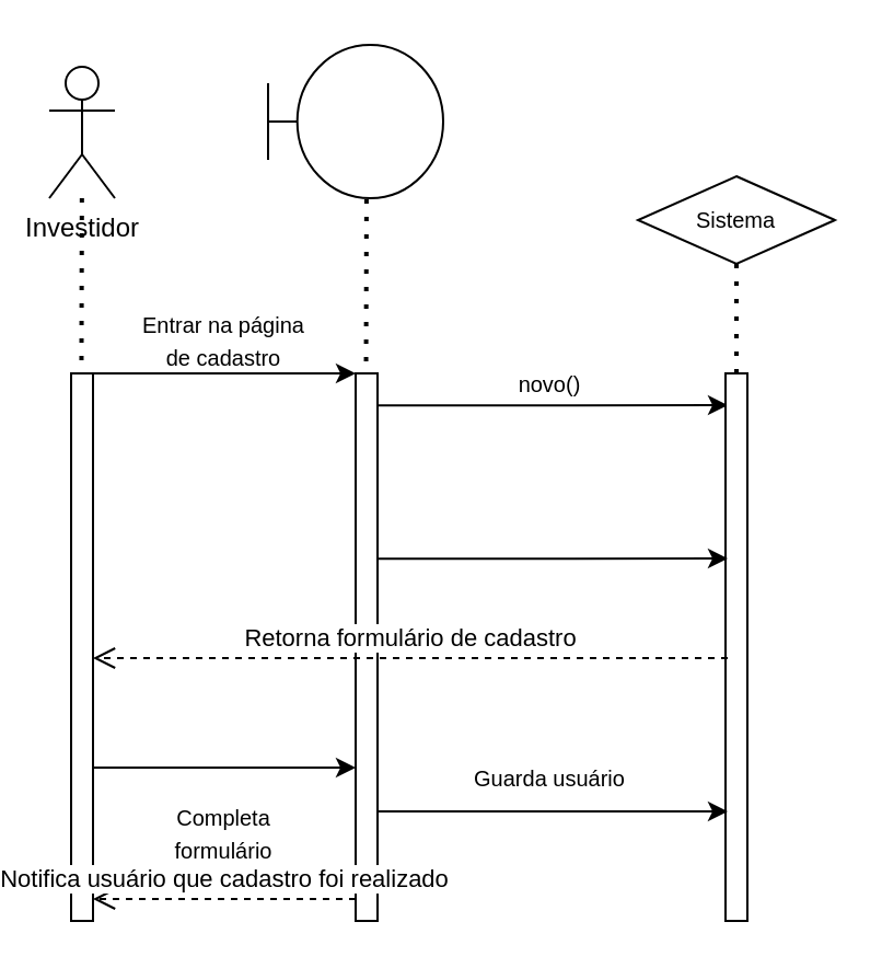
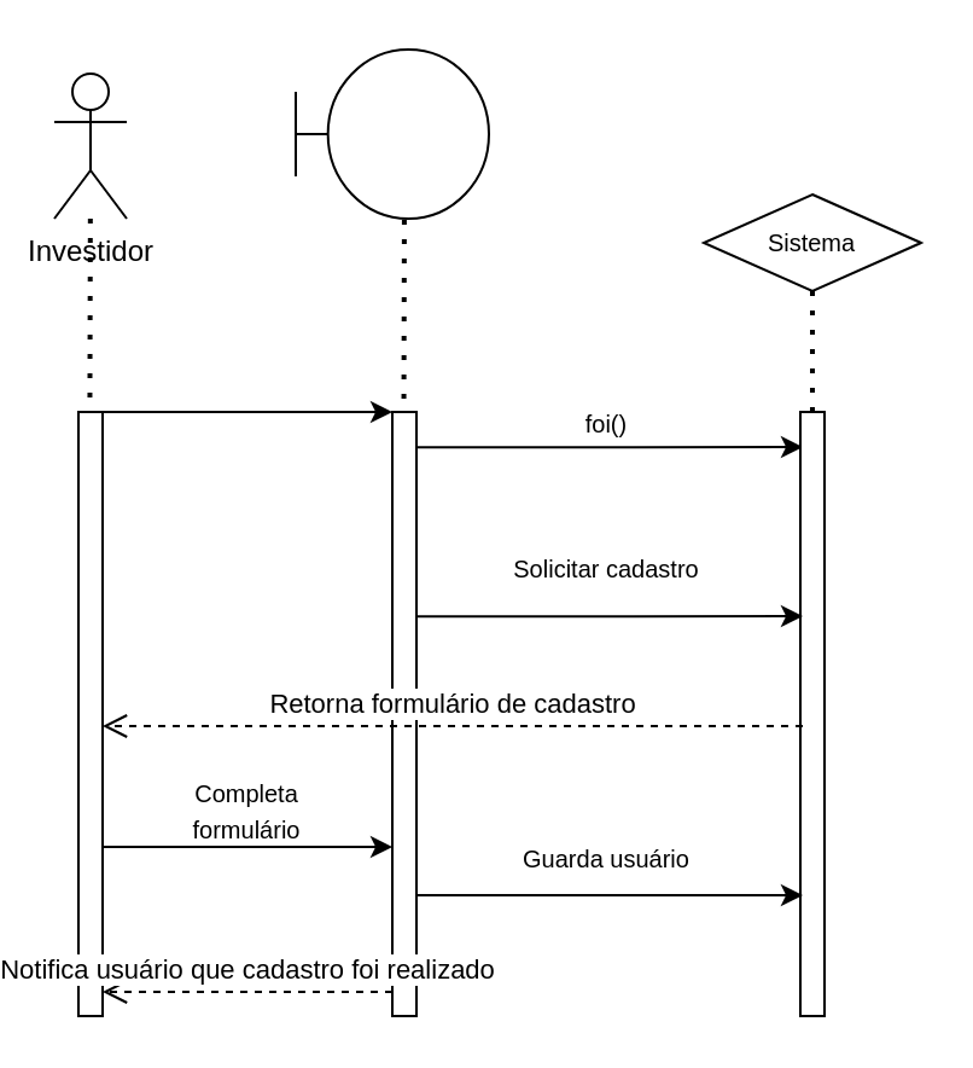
- <mxCell id="9" value="&lt;span style=&quot;font-size: 10px;&quot;&gt;Entrar na página de cadastro&lt;/span&gt;" style="text;html=1;strokeColor=none;fillColor=none;align=center;verticalAlign=middle;whiteSpace=wrap;rounded=0;" parent="1" vertex="1"><mxGeometry x="60" y="140" width="80" height="30" as="geometry" /></mxCell>
- <mxCell id="12" value="&lt;font style=&quot;font-size: 10px;&quot;&gt;novo()&lt;/font&gt;" style="text;html=1;strokeColor=none;fillColor=none;align=center;verticalAlign=middle;whiteSpace=wrap;rounded=0;" parent="1" vertex="1"><mxGeometry x="209" y="160" width="80" height="30" as="geometry" /></mxCell>
+ <mxCell id="12" value="&lt;font style=&quot;font-size: 10px;&quot;&gt;foi()&lt;/font&gt;" style="text;html=1;strokeColor=none;fillColor=none;align=center;verticalAlign=middle;whiteSpace=wrap;rounded=0;" parent="1" vertex="1"><mxGeometry x="209" y="160" width="80" height="30" as="geometry" /></mxCell>
+ <mxCell id="16" value="&lt;font style=&quot;font-size: 10px;&quot;&gt;Solicitar cadastro&lt;/font&gt;" style="text;html=1;strokeColor=none;fillColor=none;align=center;verticalAlign=middle;whiteSpace=wrap;rounded=0;" parent="1" vertex="1"><mxGeometry x="209" y="220" width="80" height="30" as="geometry" /></mxCell>
- <mxCell id="20" value="&lt;span style=&quot;font-size: 10px;&quot;&gt;Completa formulário&lt;/span&gt;" style="text;html=1;strokeColor=none;fillColor=none;align=center;verticalAlign=middle;whiteSpace=wrap;rounded=0;" parent="1" vertex="1"><mxGeometry x="60" y="365" width="80" height="30" as="geometry" /></mxCell>
+ <mxCell id="20" value="&lt;span style=&quot;font-size: 10px;&quot;&gt;Completa formulário&lt;/span&gt;" style="text;html=1;strokeColor=none;fillColor=none;align=center;verticalAlign=middle;whiteSpace=wrap;rounded=0;" parent="1" vertex="1"><mxGeometry x="60" y="320" width="80" height="30" as="geometry" /></mxCell>
